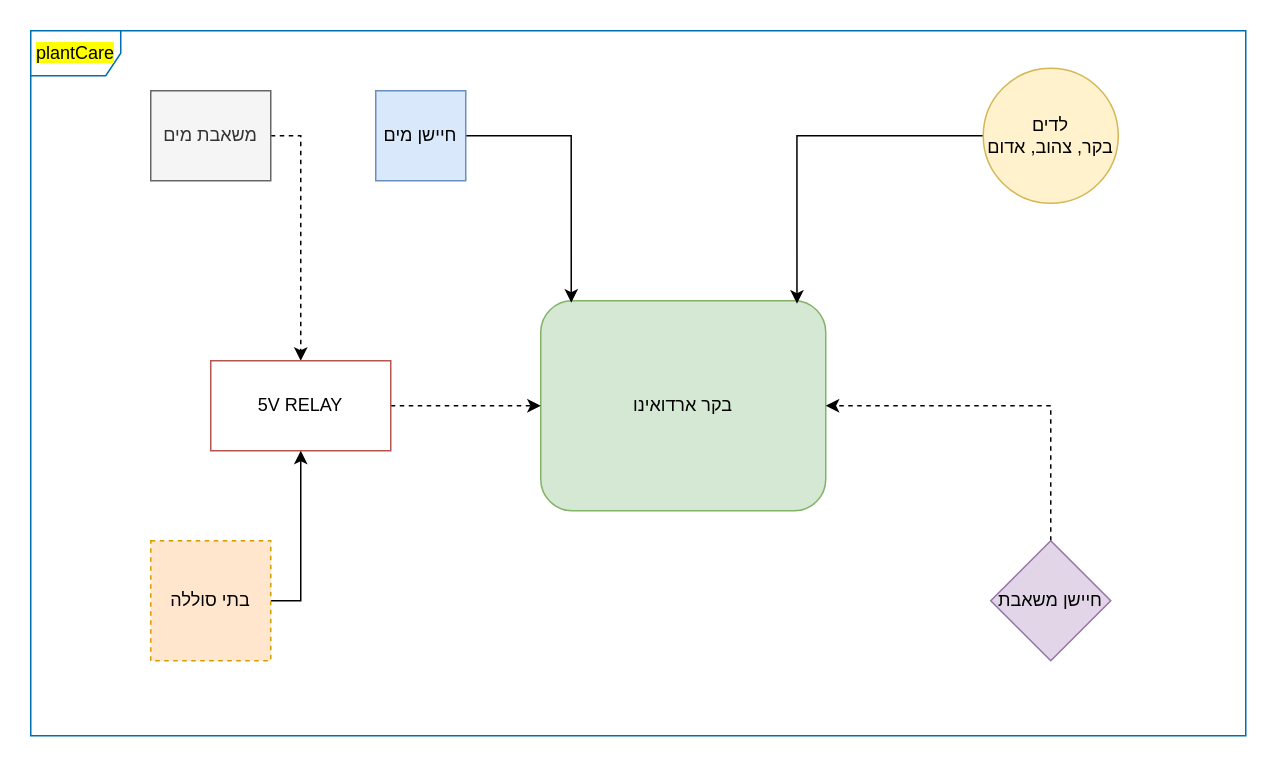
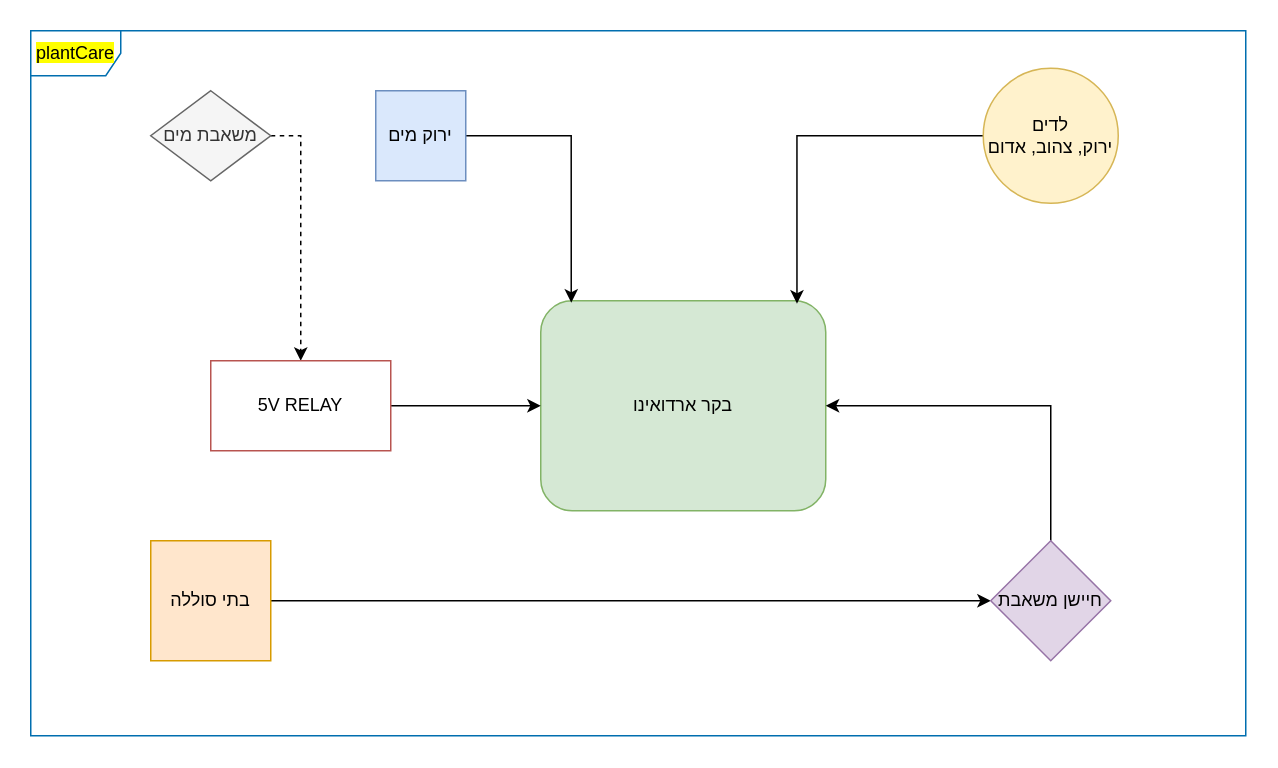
- <mxCell id="9" value="משאבת מים" style="rounded=0;whiteSpace=wrap;html=1;fillColor=#f5f5f5;strokeColor=#666666;fontColor=#333333;" vertex="1" parent="1"><mxGeometry x="100" y="60" width="80" height="60" as="geometry" /></mxCell>
+ <mxCell id="9" value="משאבת מים" style="rhombus;whiteSpace=wrap;html=1;fillColor=#f5f5f5;strokeColor=#666666;fontColor=#333333;" vertex="1" parent="1"><mxGeometry x="100" y="60" width="80" height="60" as="geometry" /></mxCell>
- <mxCell id="15" value="חיישן מים" style="whiteSpace=wrap;html=1;aspect=fixed;fillColor=#dae8fc;strokeColor=#6c8ebf;" vertex="1" parent="1"><mxGeometry x="250" y="60" width="60" height="60" as="geometry" /></mxCell>
+ <mxCell id="15" value="ירוק מים" style="whiteSpace=wrap;html=1;aspect=fixed;fillColor=#dae8fc;strokeColor=#6c8ebf;" vertex="1" parent="1"><mxGeometry x="250" y="60" width="60" height="60" as="geometry" /></mxCell>
- <mxCell id="13" value="לדים&lt;br&gt;בקר, צהוב, אדום" style="ellipse;whiteSpace=wrap;html=1;aspect=fixed;fillColor=#fff2cc;strokeColor=#d6b656;" vertex="1" parent="1"><mxGeometry x="655" y="45" width="90" height="90" as="geometry" /></mxCell>
+ <mxCell id="13" value="לדים&lt;br&gt;ירוק, צהוב, אדום" style="ellipse;whiteSpace=wrap;html=1;aspect=fixed;fillColor=#fff2cc;strokeColor=#d6b656;" vertex="1" parent="1"><mxGeometry x="655" y="45" width="90" height="90" as="geometry" /></mxCell>
- <mxCell id="5" style="edgeStyle=orthogonalEdgeStyle;rounded=0;orthogonalLoop=1;jettySize=auto;html=1;dashed=1;" edge="1" parent="1" source="6" target="4"><mxGeometry relative="1" as="geometry" /></mxCell>
+ <mxCell id="5" style="edgeStyle=orthogonalEdgeStyle;rounded=0;orthogonalLoop=1;jettySize=auto;html=1;" edge="1" parent="1" source="6" target="4"><mxGeometry relative="1" as="geometry" /></mxCell>
- <mxCell id="10" style="edgeStyle=orthogonalEdgeStyle;rounded=0;orthogonalLoop=1;jettySize=auto;html=1;entryX=1;entryY=0.5;entryDx=0;entryDy=0;dashed=1;" edge="1" parent="1" source="11" target="4"><mxGeometry relative="1" as="geometry"><Array as="points"><mxPoint x="700" y="270" /></Array></mxGeometry></mxCell>
+ <mxCell id="10" style="edgeStyle=orthogonalEdgeStyle;rounded=0;orthogonalLoop=1;jettySize=auto;html=1;entryX=1;entryY=0.5;entryDx=0;entryDy=0;" edge="1" parent="1" source="11" target="4"><mxGeometry relative="1" as="geometry"><Array as="points"><mxPoint x="700" y="270" /></Array></mxGeometry></mxCell>
- <mxCell id="7" style="edgeStyle=orthogonalEdgeStyle;rounded=0;orthogonalLoop=1;jettySize=auto;html=1;exitX=1;exitY=0.5;exitDx=0;exitDy=0;" edge="1" parent="1" source="8" target="6"><mxGeometry relative="1" as="geometry" /></mxCell>
+ <mxCell id="7" style="edgeStyle=orthogonalEdgeStyle;rounded=0;orthogonalLoop=1;jettySize=auto;html=1;exitX=1;exitY=0.5;exitDx=0;exitDy=0;" edge="1" parent="1" source="8" target="11"><mxGeometry relative="1" as="geometry" /></mxCell>
- <mxCell id="8" value="בתי סוללה" style="whiteSpace=wrap;html=1;aspect=fixed;fillColor=#ffe6cc;strokeColor=#d79b00;dashed=1;" vertex="1" parent="1"><mxGeometry x="100" y="360" width="80" height="80" as="geometry" /></mxCell>
+ <mxCell id="8" value="בתי סוללה" style="whiteSpace=wrap;html=1;aspect=fixed;fillColor=#ffe6cc;strokeColor=#d79b00;" vertex="1" parent="1"><mxGeometry x="100" y="360" width="80" height="80" as="geometry" /></mxCell>
